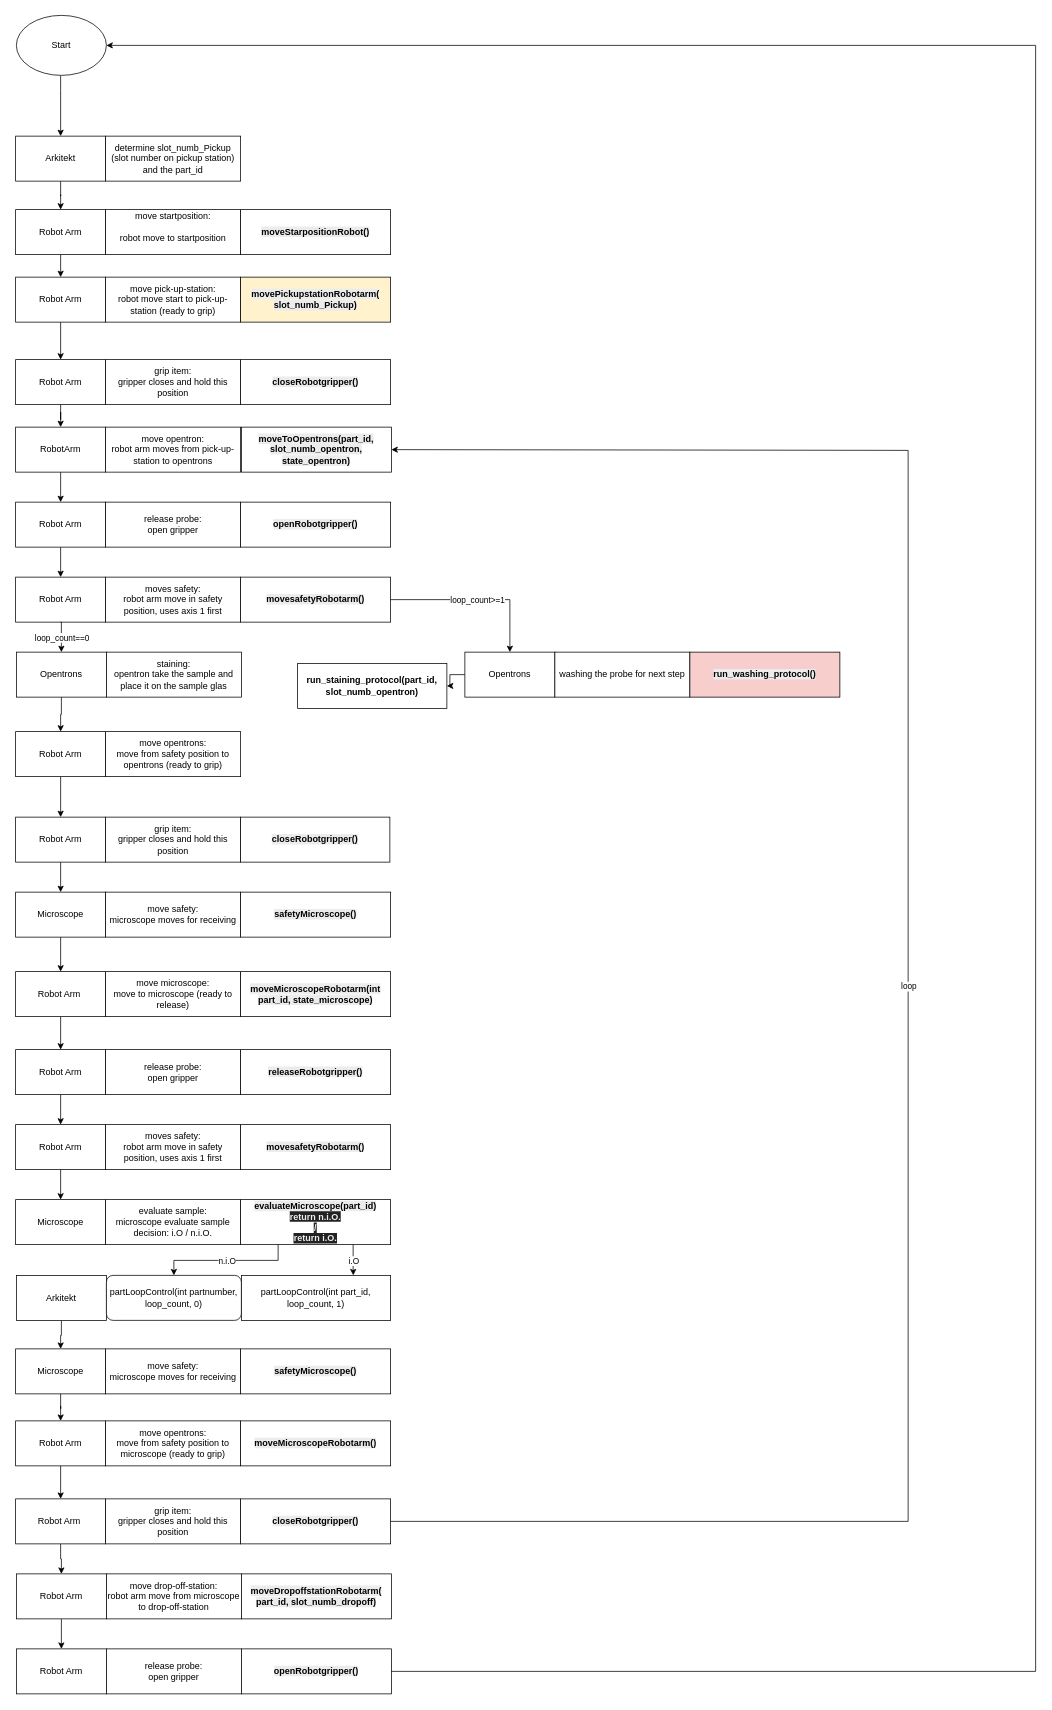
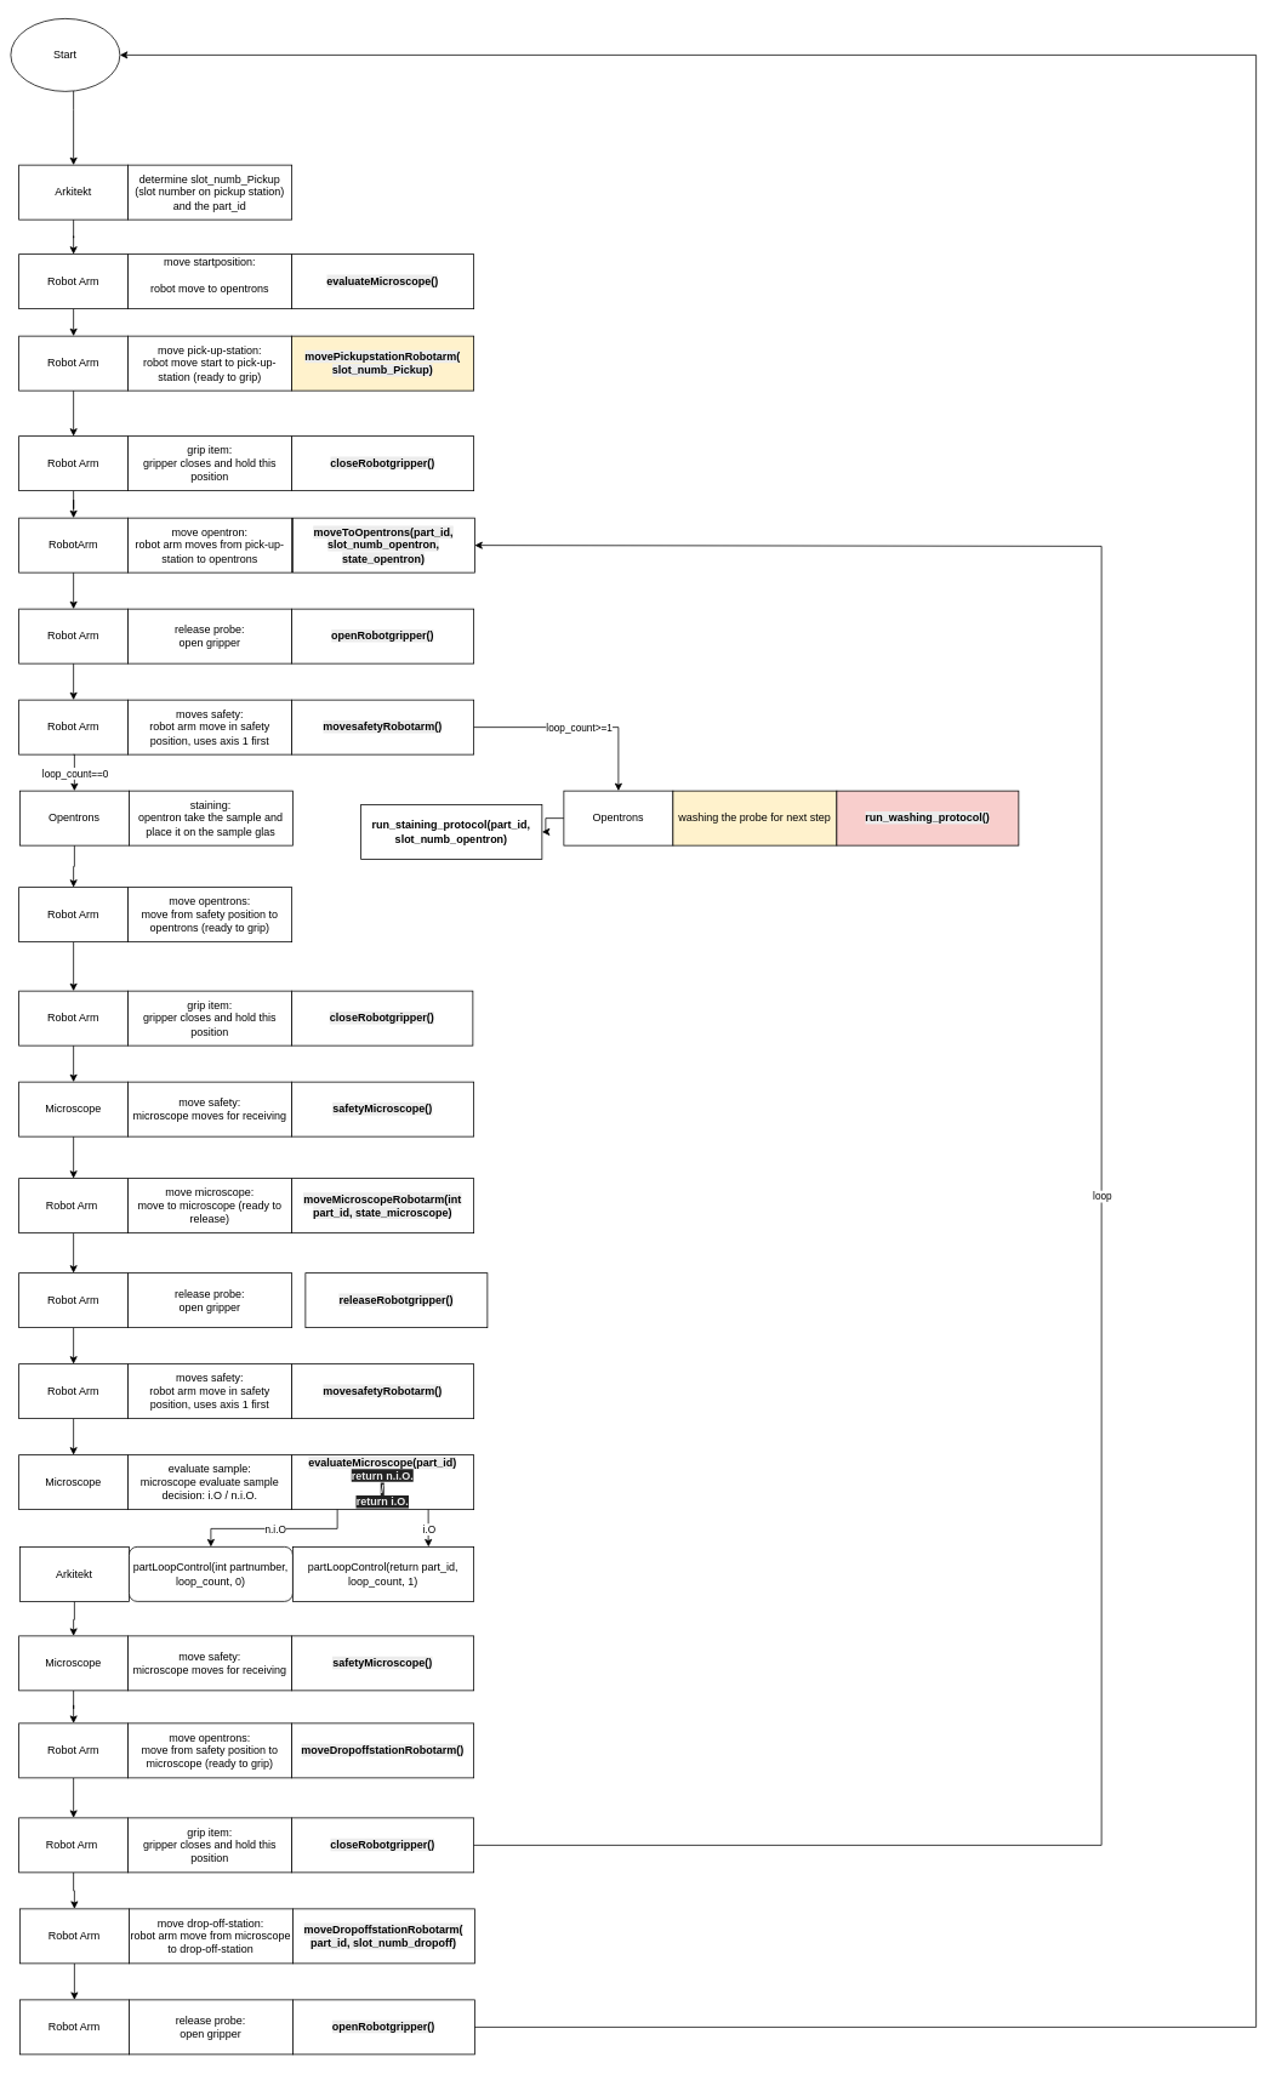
- <mxCell id="5" value="Start" style="ellipse;whiteSpace=wrap;html=1;" vertex="1" parent="1"><mxGeometry x="21" y="20" width="120" height="80" as="geometry" /></mxCell>
+ <mxCell id="5" value="Start" style="ellipse;whiteSpace=wrap;html=1;" vertex="1" parent="1"><mxGeometry x="11" y="20" width="120" height="80" as="geometry" /></mxCell>
- <mxCell id="6" value="move startposition:&lt;div&gt;&lt;br&gt;&lt;div&gt;robot move to startposition&lt;/div&gt;&lt;div&gt;&lt;br&gt;&lt;/div&gt;&lt;/div&gt;" style="rounded=0;whiteSpace=wrap;html=1;" vertex="1" parent="1"><mxGeometry x="140" y="279" width="180" height="60" as="geometry" /></mxCell>
+ <mxCell id="6" value="move startposition:&lt;div&gt;&lt;br&gt;&lt;div&gt;robot move to opentrons&lt;/div&gt;&lt;div&gt;&lt;br&gt;&lt;/div&gt;&lt;/div&gt;" style="rounded=0;whiteSpace=wrap;html=1;" vertex="1" parent="1"><mxGeometry x="140" y="279" width="180" height="60" as="geometry" /></mxCell>
- <mxCell id="16" value="&lt;b style=&quot;forced-color-adjust: none; color: rgb(0, 0, 0); font-family: Helvetica; font-size: 12px; font-style: normal; font-variant-ligatures: normal; font-variant-caps: normal; letter-spacing: normal; orphans: 2; text-align: center; text-indent: 0px; text-transform: none; widows: 2; word-spacing: 0px; -webkit-text-stroke-width: 0px; white-space: normal; background-color: rgb(236, 236, 236); text-decoration-thickness: initial; text-decoration-style: initial; text-decoration-color: initial;&quot;&gt;moveStarpositionRobot()&lt;/b&gt;" style="rounded=0;whiteSpace=wrap;html=1;" vertex="1" parent="1"><mxGeometry x="320" y="279" width="200" height="60" as="geometry" /></mxCell>
+ <mxCell id="16" value="&lt;b style=&quot;forced-color-adjust: none; color: rgb(0, 0, 0); font-family: Helvetica; font-size: 12px; font-style: normal; font-variant-ligatures: normal; font-variant-caps: normal; letter-spacing: normal; orphans: 2; text-align: center; text-indent: 0px; text-transform: none; widows: 2; word-spacing: 0px; -webkit-text-stroke-width: 0px; white-space: normal; background-color: rgb(236, 236, 236); text-decoration-thickness: initial; text-decoration-style: initial; text-decoration-color: initial;&quot;&gt;evaluateMicroscope()&lt;/b&gt;" style="rounded=0;whiteSpace=wrap;html=1;" vertex="1" parent="1"><mxGeometry x="320" y="279" width="200" height="60" as="geometry" /></mxCell>
- <mxCell id="70" value="washing the probe for next step" style="rounded=0;whiteSpace=wrap;html=1;" vertex="1" parent="1"><mxGeometry x="739" y="869" width="180" height="60" as="geometry" /></mxCell>
+ <mxCell id="70" value="washing the probe for next step" style="rounded=0;whiteSpace=wrap;html=1;fillColor=#fff2cc;" vertex="1" parent="1"><mxGeometry x="739" y="869" width="180" height="60" as="geometry" /></mxCell>
- <mxCell id="44" value="&lt;b style=&quot;color: rgb(0, 0, 0); background-color: rgb(236, 236, 236);&quot;&gt;releaseRobotgripper()&lt;/b&gt;" style="rounded=0;whiteSpace=wrap;html=1;" vertex="1" parent="1"><mxGeometry x="320" y="1399" width="200" height="60" as="geometry" /></mxCell>
+ <mxCell id="44" value="&lt;b style=&quot;color: rgb(0, 0, 0); background-color: rgb(236, 236, 236);&quot;&gt;releaseRobotgripper()&lt;/b&gt;" style="rounded=0;whiteSpace=wrap;html=1;" vertex="1" parent="1"><mxGeometry x="335" y="1399" width="200" height="60" as="geometry" /></mxCell>
- <mxCell id="85" value="partLoopControl(int part_id, loop_count, 1)" style="rounded=0;whiteSpace=wrap;html=1;" vertex="1" parent="1"><mxGeometry x="321" y="1700" width="199" height="60" as="geometry" /></mxCell>
+ <mxCell id="85" value="partLoopControl(return part_id, loop_count, 1)" style="rounded=0;whiteSpace=wrap;html=1;" vertex="1" parent="1"><mxGeometry x="321" y="1700" width="199" height="60" as="geometry" /></mxCell>
- <mxCell id="59" value="&lt;b style=&quot;color: rgb(0, 0, 0); background-color: rgb(236, 236, 236);&quot;&gt;moveMicroscopeRobotarm()&lt;/b&gt;" style="rounded=0;whiteSpace=wrap;html=1;" vertex="1" parent="1"><mxGeometry x="320" y="1894" width="200" height="60" as="geometry" /></mxCell>
+ <mxCell id="59" value="&lt;b style=&quot;color: rgb(0, 0, 0); background-color: rgb(236, 236, 236);&quot;&gt;moveDropoffstationRobotarm()&lt;/b&gt;" style="rounded=0;whiteSpace=wrap;html=1;" vertex="1" parent="1"><mxGeometry x="320" y="1894" width="200" height="60" as="geometry" /></mxCell>
